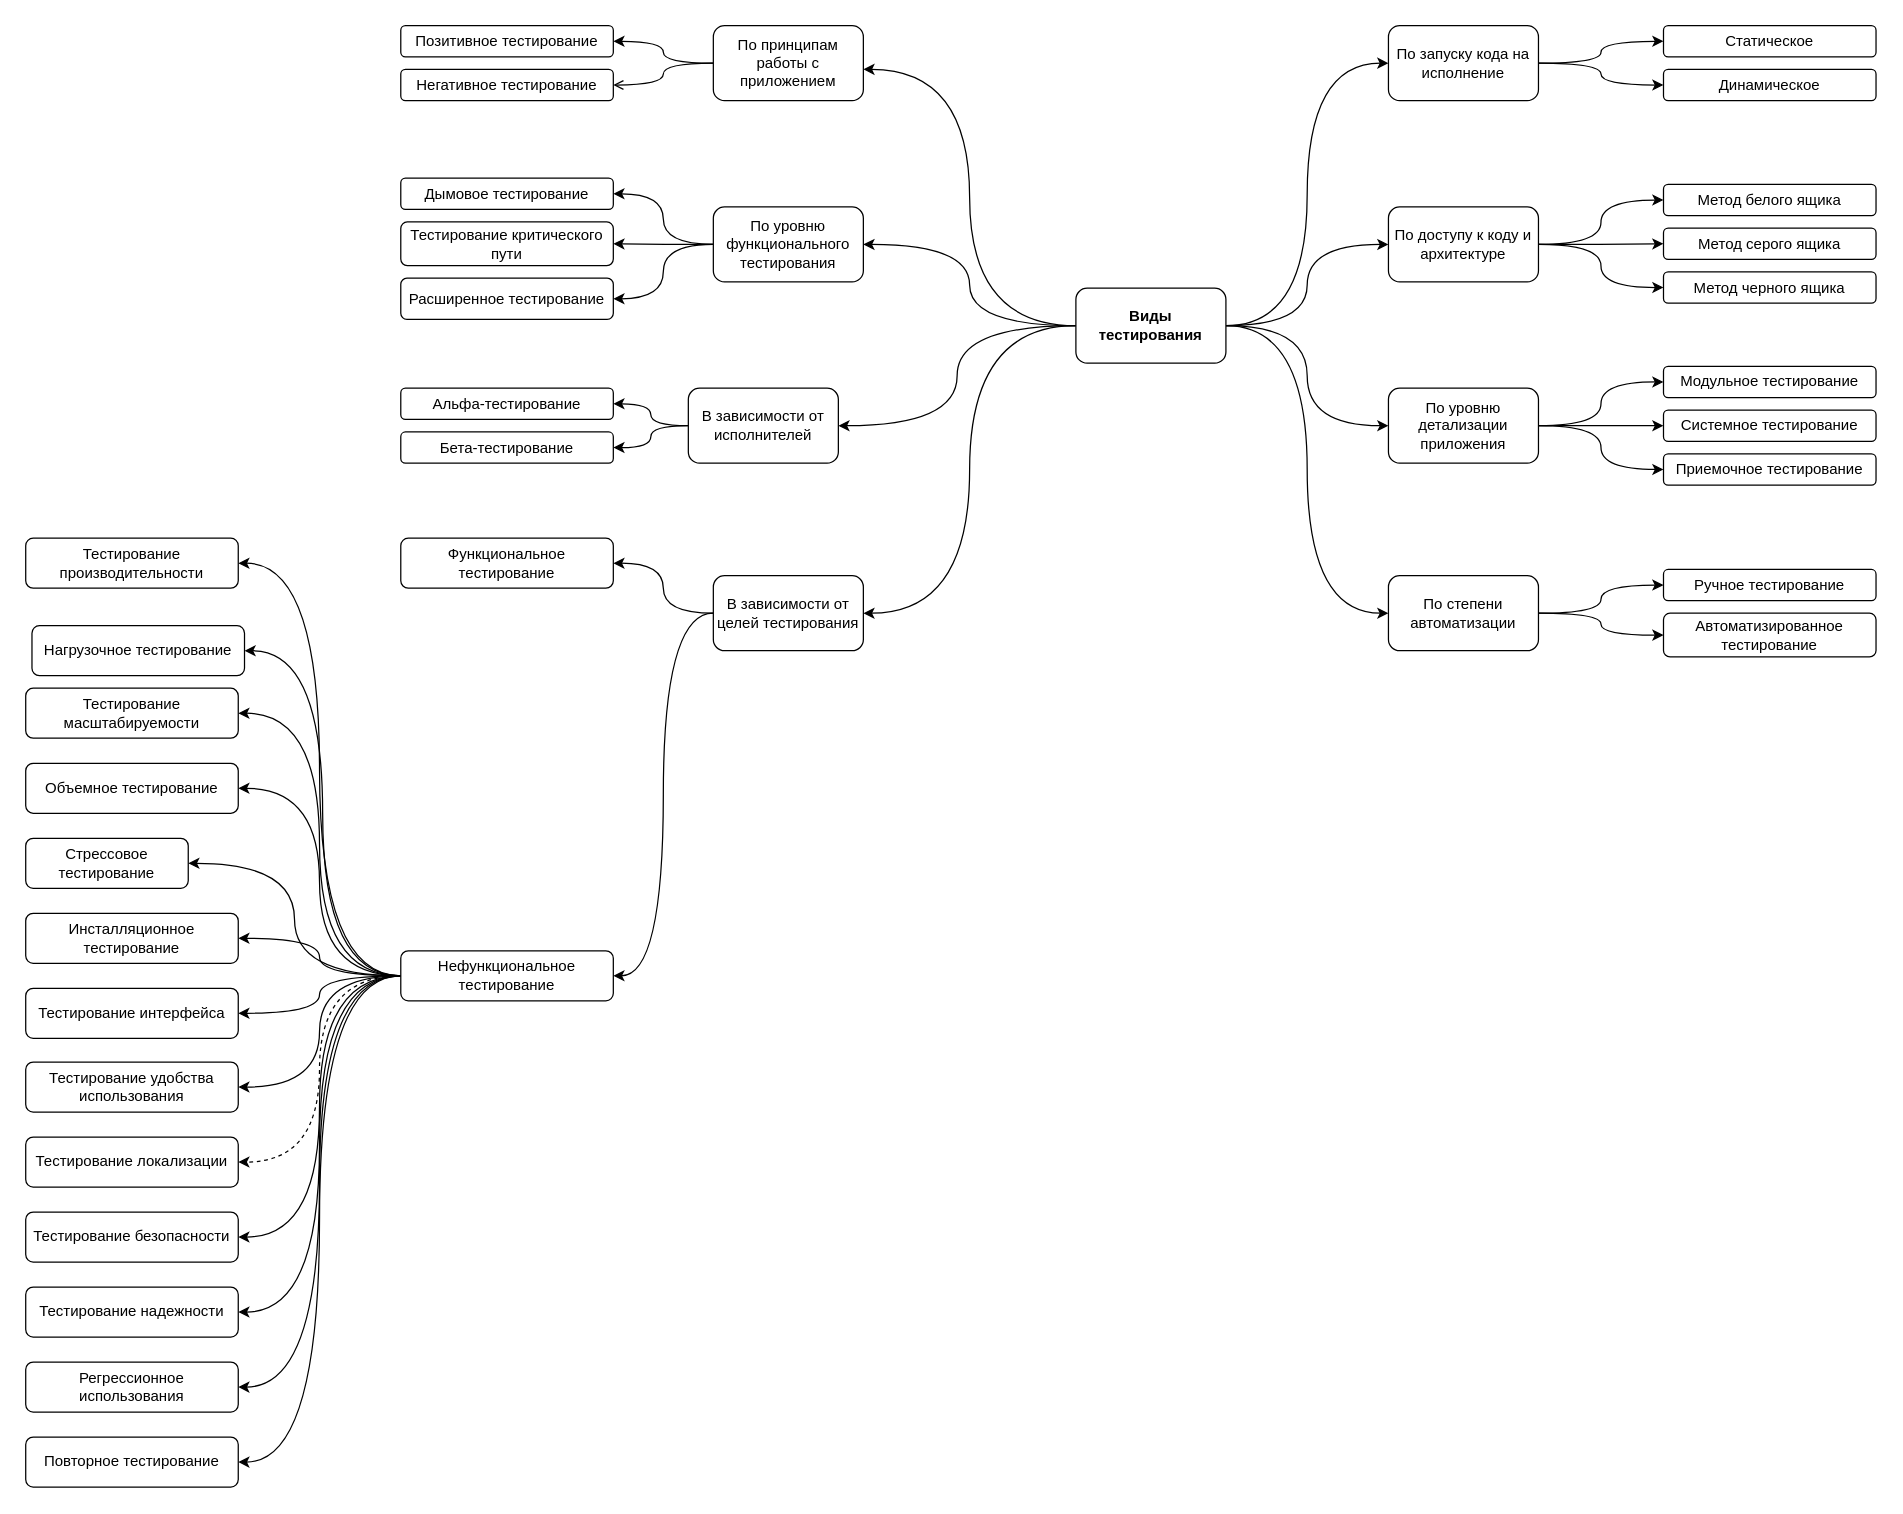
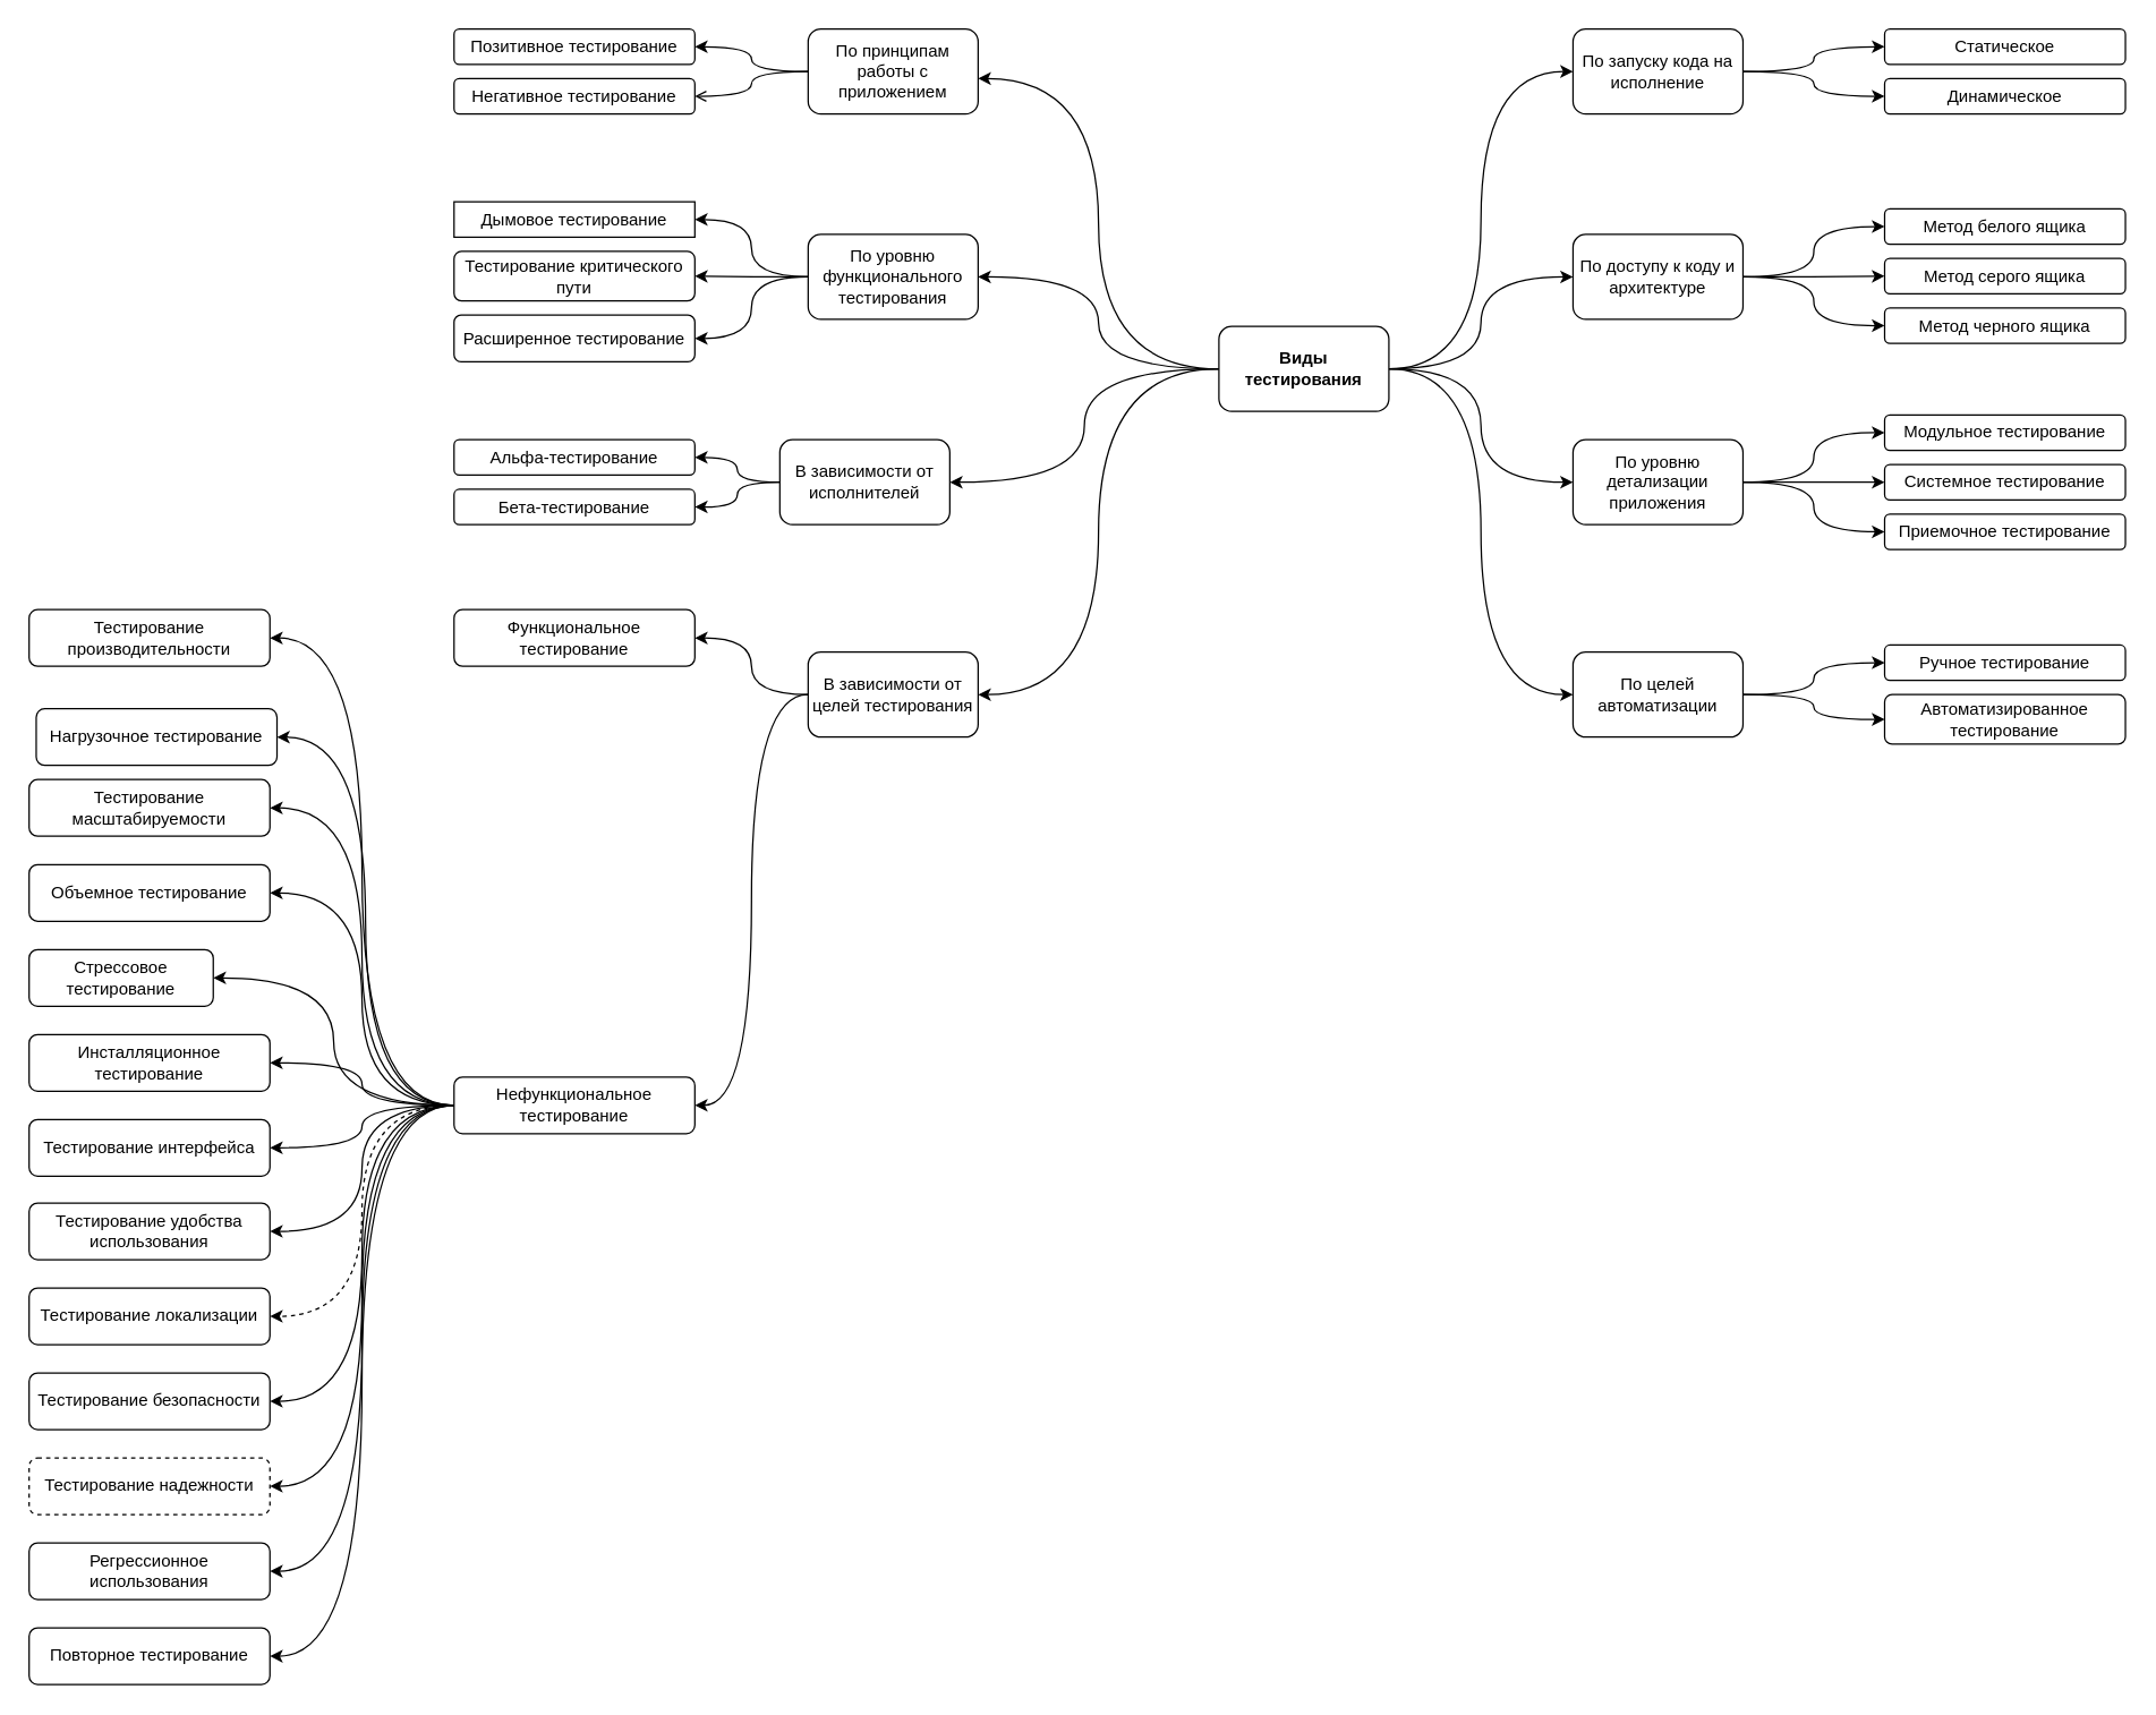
- <mxCell id="79" value="&lt;font style=&quot;vertical-align: inherit&quot;&gt;&lt;font style=&quot;vertical-align: inherit&quot;&gt;Дымовое тестирование&lt;/font&gt;&lt;/font&gt;" style="rounded=1;whiteSpace=wrap;html=1;comic=0;" vertex="1" parent="1"><mxGeometry x="320" y="142" width="170" height="25" as="geometry" /></mxCell>
+ <mxCell id="79" value="&lt;font style=&quot;vertical-align: inherit&quot;&gt;&lt;font style=&quot;vertical-align: inherit&quot;&gt;Дымовое тестирование&lt;/font&gt;&lt;/font&gt;" style="whiteSpace=wrap;html=1;comic=0;rounded=0;" vertex="1" parent="1"><mxGeometry x="320" y="142" width="170" height="25" as="geometry" /></mxCell>
- <mxCell id="37" value="&lt;font style=&quot;vertical-align: inherit&quot;&gt;&lt;font style=&quot;vertical-align: inherit&quot;&gt;По степени автоматизации&lt;/font&gt;&lt;/font&gt;" style="rounded=1;whiteSpace=wrap;html=1;comic=0;" vertex="1" parent="1"><mxGeometry x="1110" y="460" width="120" height="60" as="geometry" /></mxCell>
+ <mxCell id="37" value="&lt;font style=&quot;vertical-align: inherit&quot;&gt;&lt;font style=&quot;vertical-align: inherit&quot;&gt;По целей автоматизации&lt;/font&gt;&lt;/font&gt;" style="rounded=1;whiteSpace=wrap;html=1;comic=0;" vertex="1" parent="1"><mxGeometry x="1110" y="460" width="120" height="60" as="geometry" /></mxCell>
- <mxCell id="61" value="&lt;font style=&quot;vertical-align: inherit&quot;&gt;&lt;font style=&quot;vertical-align: inherit&quot;&gt;Тестирование надежности&lt;/font&gt;&lt;/font&gt;" style="rounded=1;whiteSpace=wrap;html=1;comic=0;" vertex="1" parent="1"><mxGeometry x="20" y="1029" width="170" height="40" as="geometry" /></mxCell>
+ <mxCell id="61" value="&lt;font style=&quot;vertical-align: inherit&quot;&gt;&lt;font style=&quot;vertical-align: inherit&quot;&gt;Тестирование надежности&lt;/font&gt;&lt;/font&gt;" style="rounded=1;whiteSpace=wrap;html=1;comic=0;dashed=1;" vertex="1" parent="1"><mxGeometry x="20" y="1029" width="170" height="40" as="geometry" /></mxCell>
